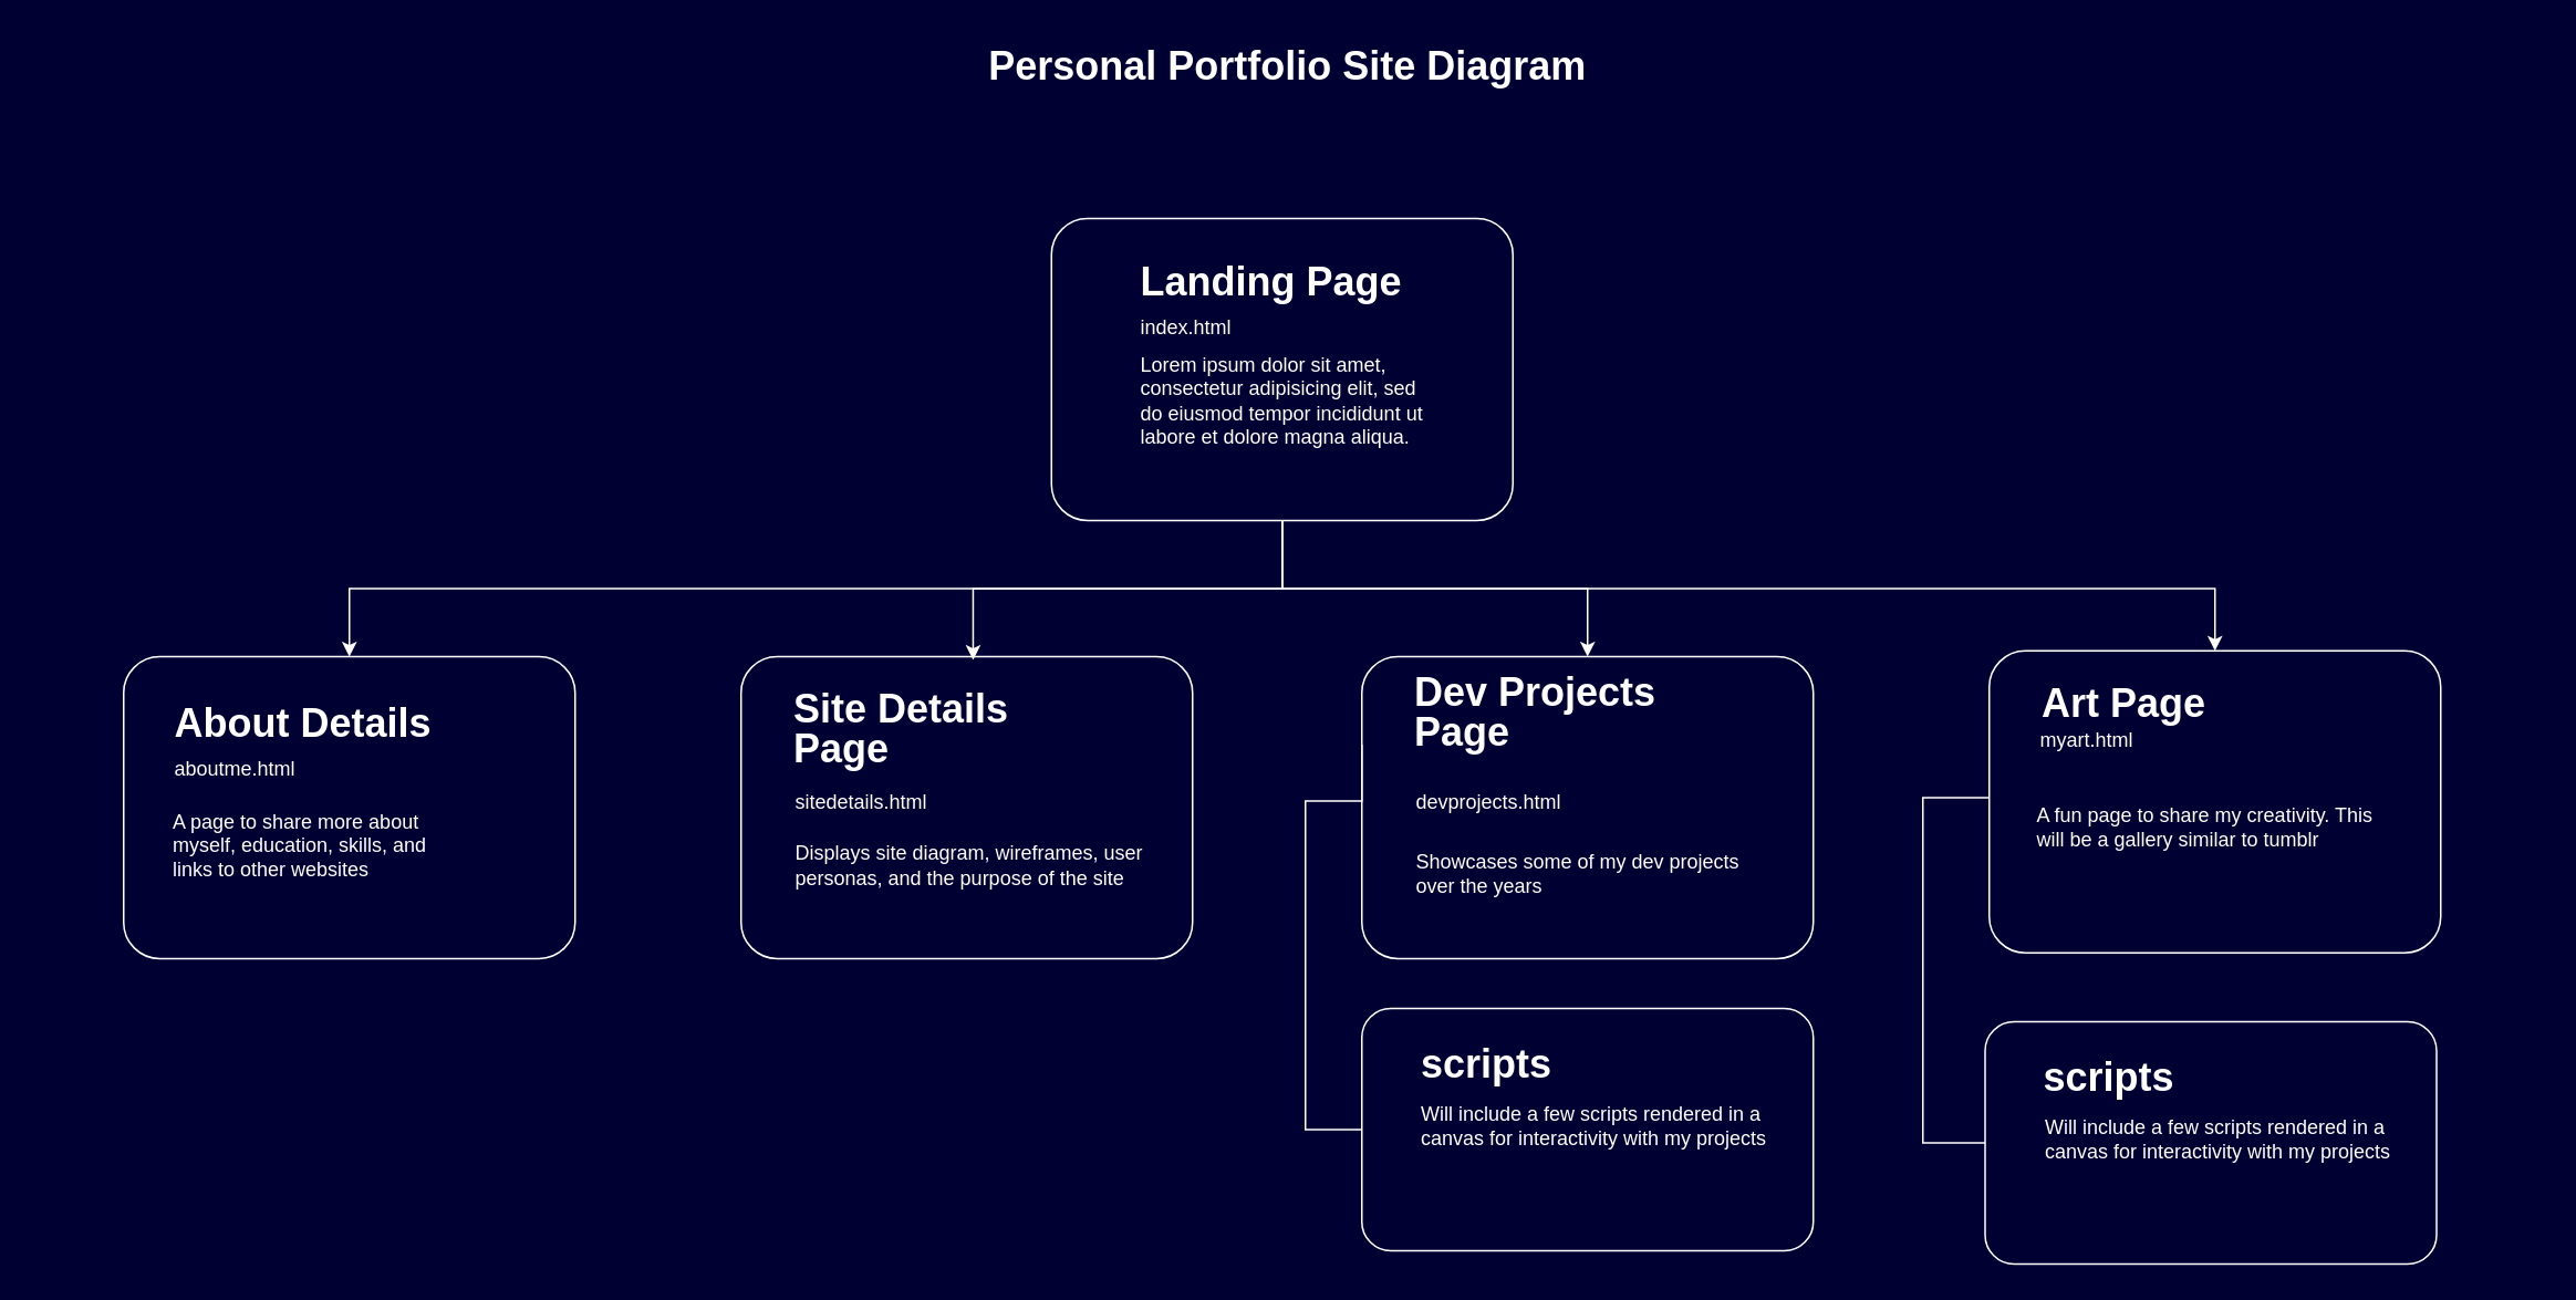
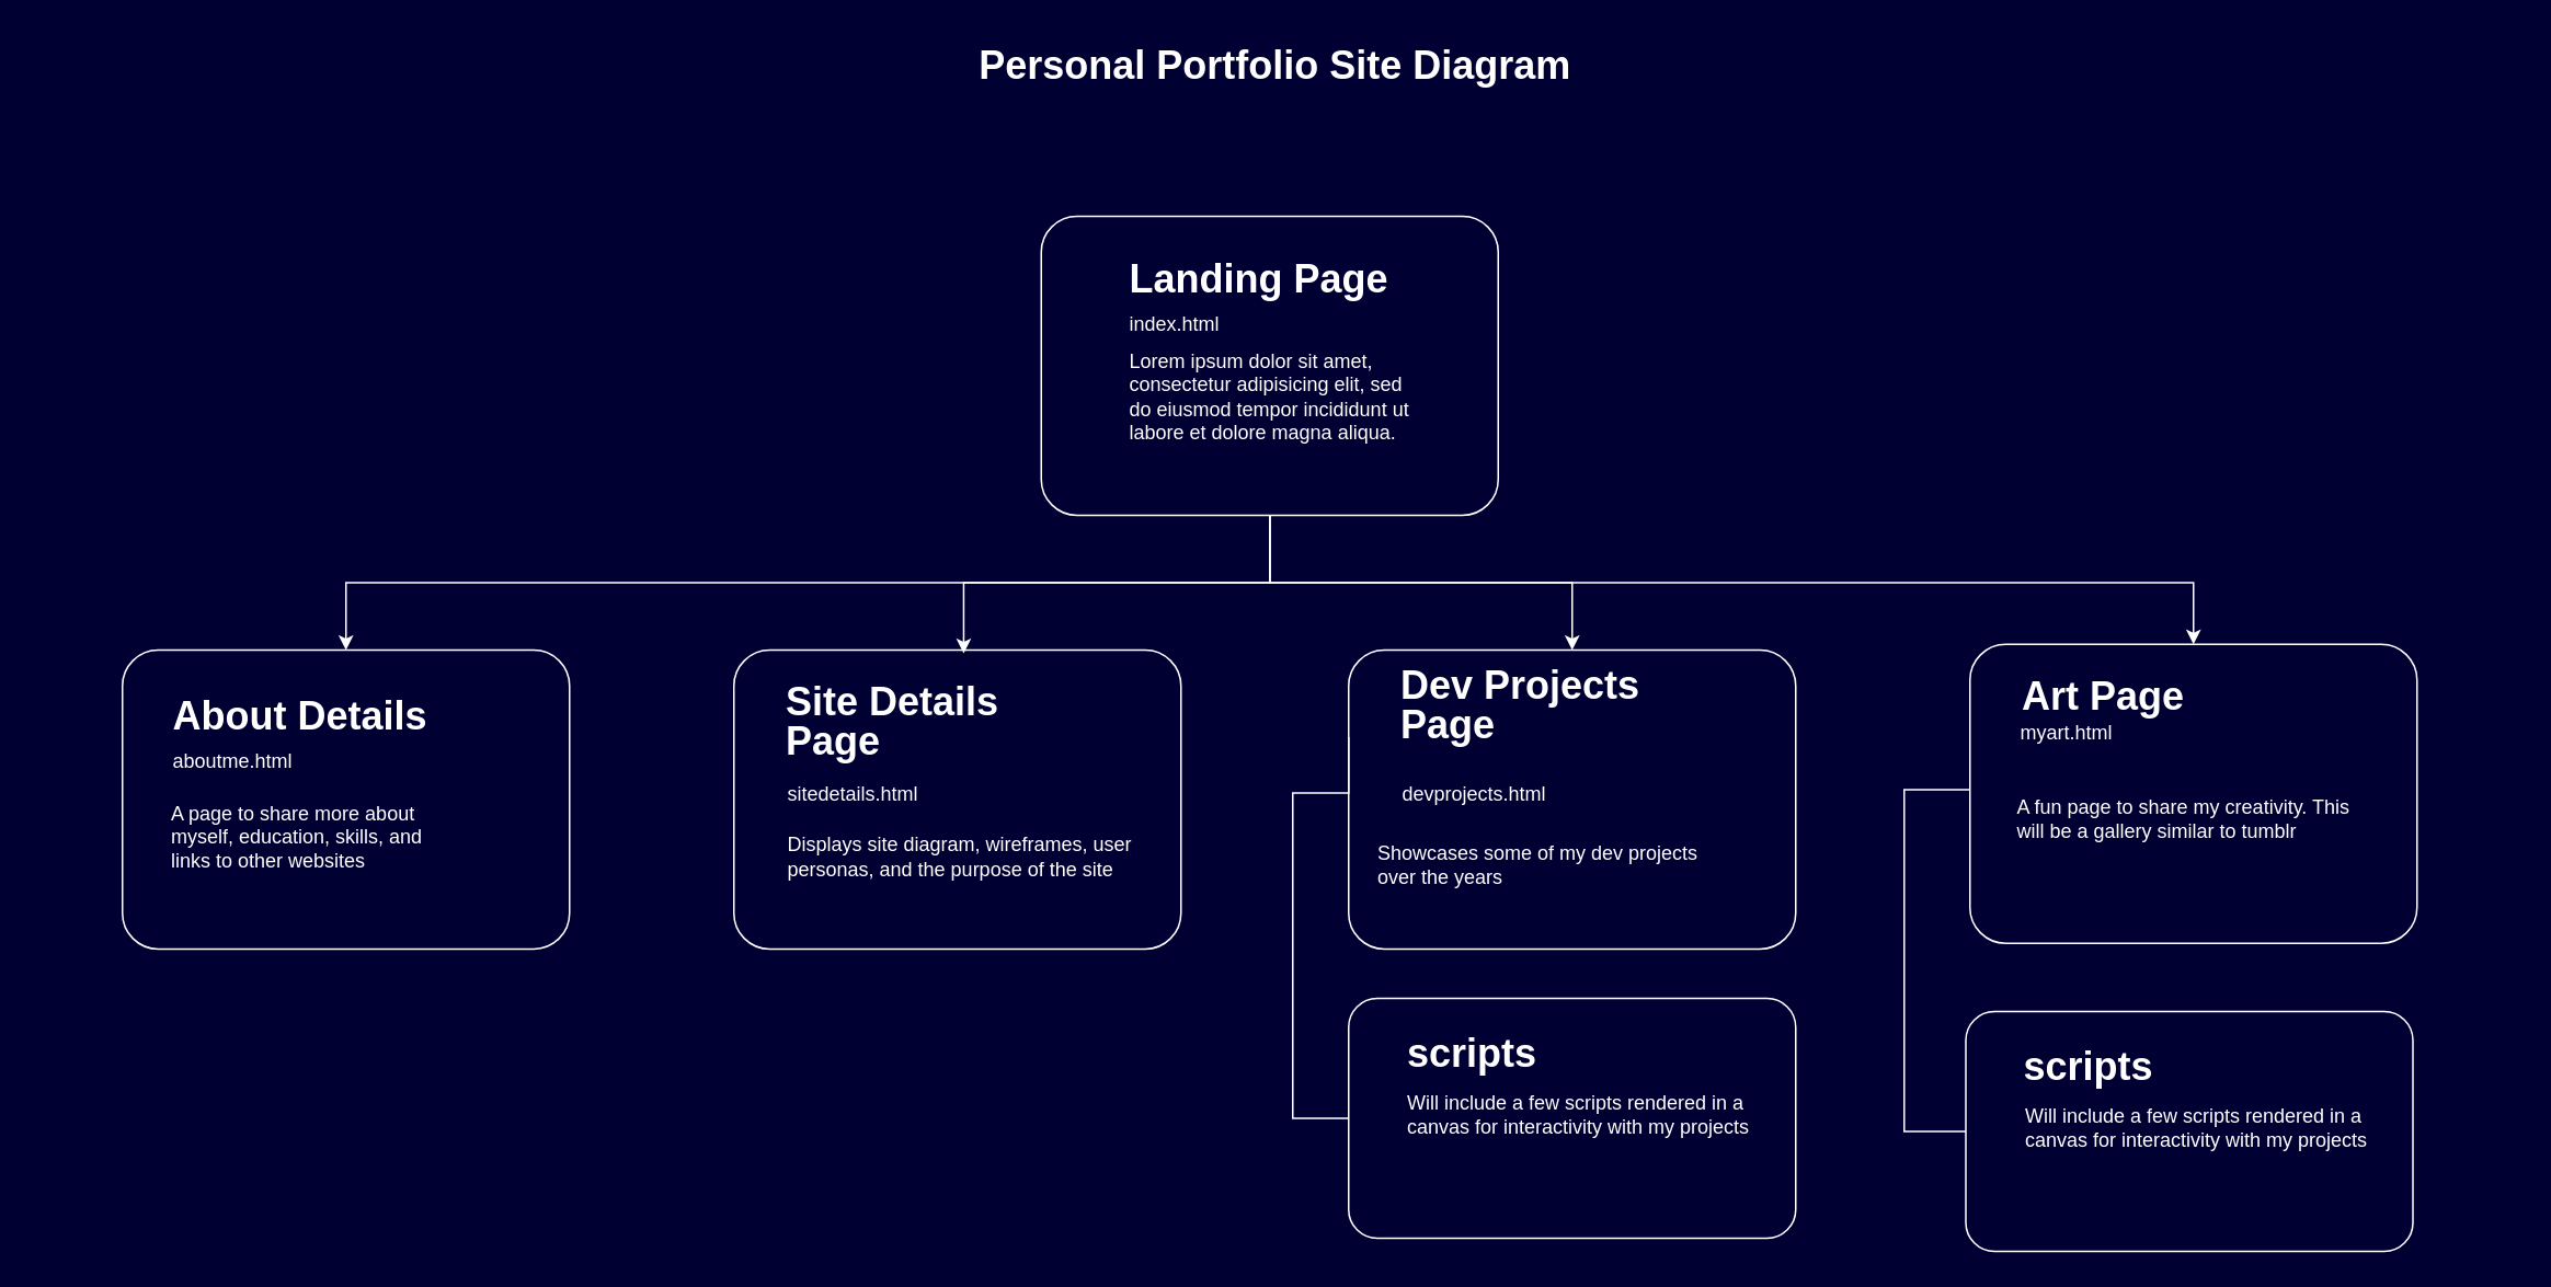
- <mxCell id="23" value="&lt;font color=&quot;#ffffff&quot;&gt;Showcases some of my dev projects over the years&lt;/font&gt;" style="text;html=1;strokeColor=none;fillColor=none;align=left;verticalAlign=middle;whiteSpace=wrap;rounded=0;" vertex="1" parent="1"><mxGeometry x="850.5" y="500" width="214" height="52" as="geometry" /></mxCell>
+ <mxCell id="23" value="&lt;font color=&quot;#ffffff&quot;&gt;Showcases some of my dev projects over the years&lt;/font&gt;" style="text;html=1;strokeColor=none;fillColor=none;align=left;verticalAlign=middle;whiteSpace=wrap;rounded=0;" vertex="1" parent="1"><mxGeometry x="835.5" y="500" width="214" height="52" as="geometry" /></mxCell>
